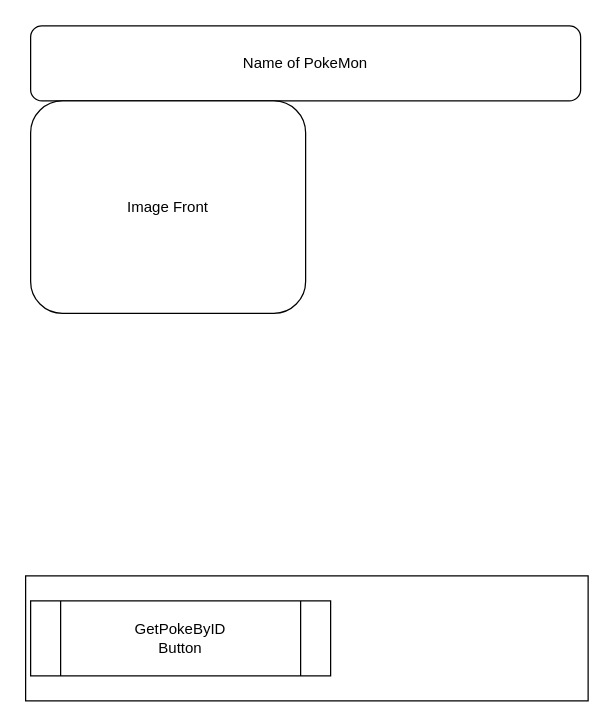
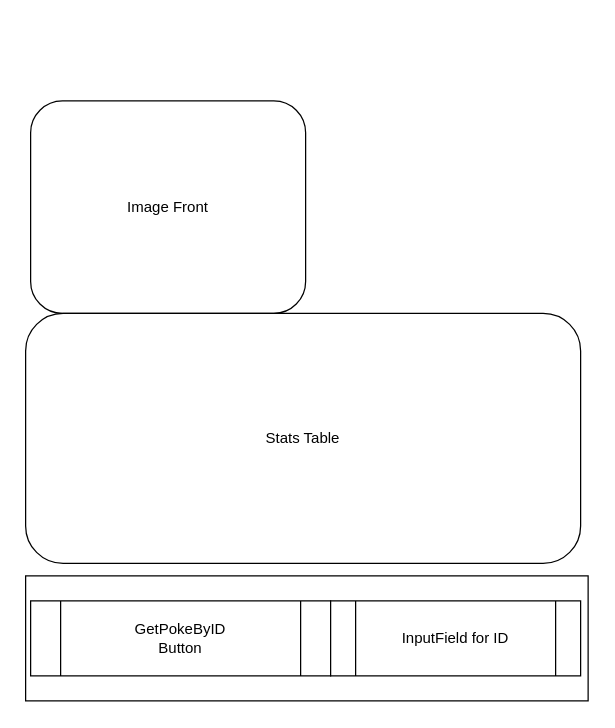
- <mxCell id="4" value="Name of PokeMon" style="rounded=1;whiteSpace=wrap;html=1;" vertex="1" parent="1"><mxGeometry x="24" y="20" width="440" height="60" as="geometry" /></mxCell>
+ <mxCell id="6" value="Stats Table" style="rounded=1;whiteSpace=wrap;html=1;" vertex="1" parent="1"><mxGeometry x="20" y="250" width="444" height="200" as="geometry" /></mxCell>
+ <mxCell id="7" value="InputField for ID" style="shape=process;whiteSpace=wrap;html=1;backgroundOutline=1;" vertex="1" parent="1"><mxGeometry x="264" y="480" width="200" height="60" as="geometry" /></mxCell>
